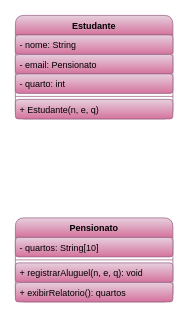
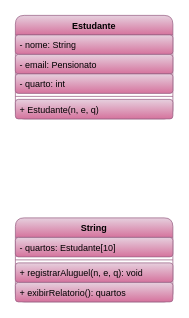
- <mxCell id="8" value="Pensionato" style="swimlane;fontStyle=1;align=center;verticalAlign=top;childLayout=stackLayout;horizontal=1;startSize=26;horizontalStack=0;resizeParent=1;resizeParentMax=0;resizeLast=0;collapsible=1;marginBottom=0;whiteSpace=wrap;html=1;fillColor=#e6d0de;strokeColor=#996185;gradientColor=#d5739d;rounded=1;" vertex="1" parent="1"><mxGeometry x="20" y="290" width="210" height="112" as="geometry" /></mxCell>
+ <mxCell id="8" value="String" style="swimlane;fontStyle=1;align=center;verticalAlign=top;childLayout=stackLayout;horizontal=1;startSize=26;horizontalStack=0;resizeParent=1;resizeParentMax=0;resizeLast=0;collapsible=1;marginBottom=0;whiteSpace=wrap;html=1;fillColor=#e6d0de;strokeColor=#996185;gradientColor=#d5739d;rounded=1;" vertex="1" parent="1"><mxGeometry x="20" y="290" width="210" height="112" as="geometry" /></mxCell>
- <mxCell id="9" value="- quartos: String[10]&amp;nbsp;" style="text;strokeColor=#996185;fillColor=#e6d0de;align=left;verticalAlign=top;spacingLeft=4;spacingRight=4;overflow=hidden;rotatable=0;points=[[0,0.5],[1,0.5]];portConstraint=eastwest;whiteSpace=wrap;html=1;gradientColor=#d5739d;rounded=1;" vertex="1" parent="8"><mxGeometry y="26" width="210" height="26" as="geometry" /></mxCell>
+ <mxCell id="9" value="- quartos: Estudante[10]&amp;nbsp;" style="text;strokeColor=#996185;fillColor=#e6d0de;align=left;verticalAlign=top;spacingLeft=4;spacingRight=4;overflow=hidden;rotatable=0;points=[[0,0.5],[1,0.5]];portConstraint=eastwest;whiteSpace=wrap;html=1;gradientColor=#d5739d;rounded=1;" vertex="1" parent="8"><mxGeometry y="26" width="210" height="26" as="geometry" /></mxCell>
